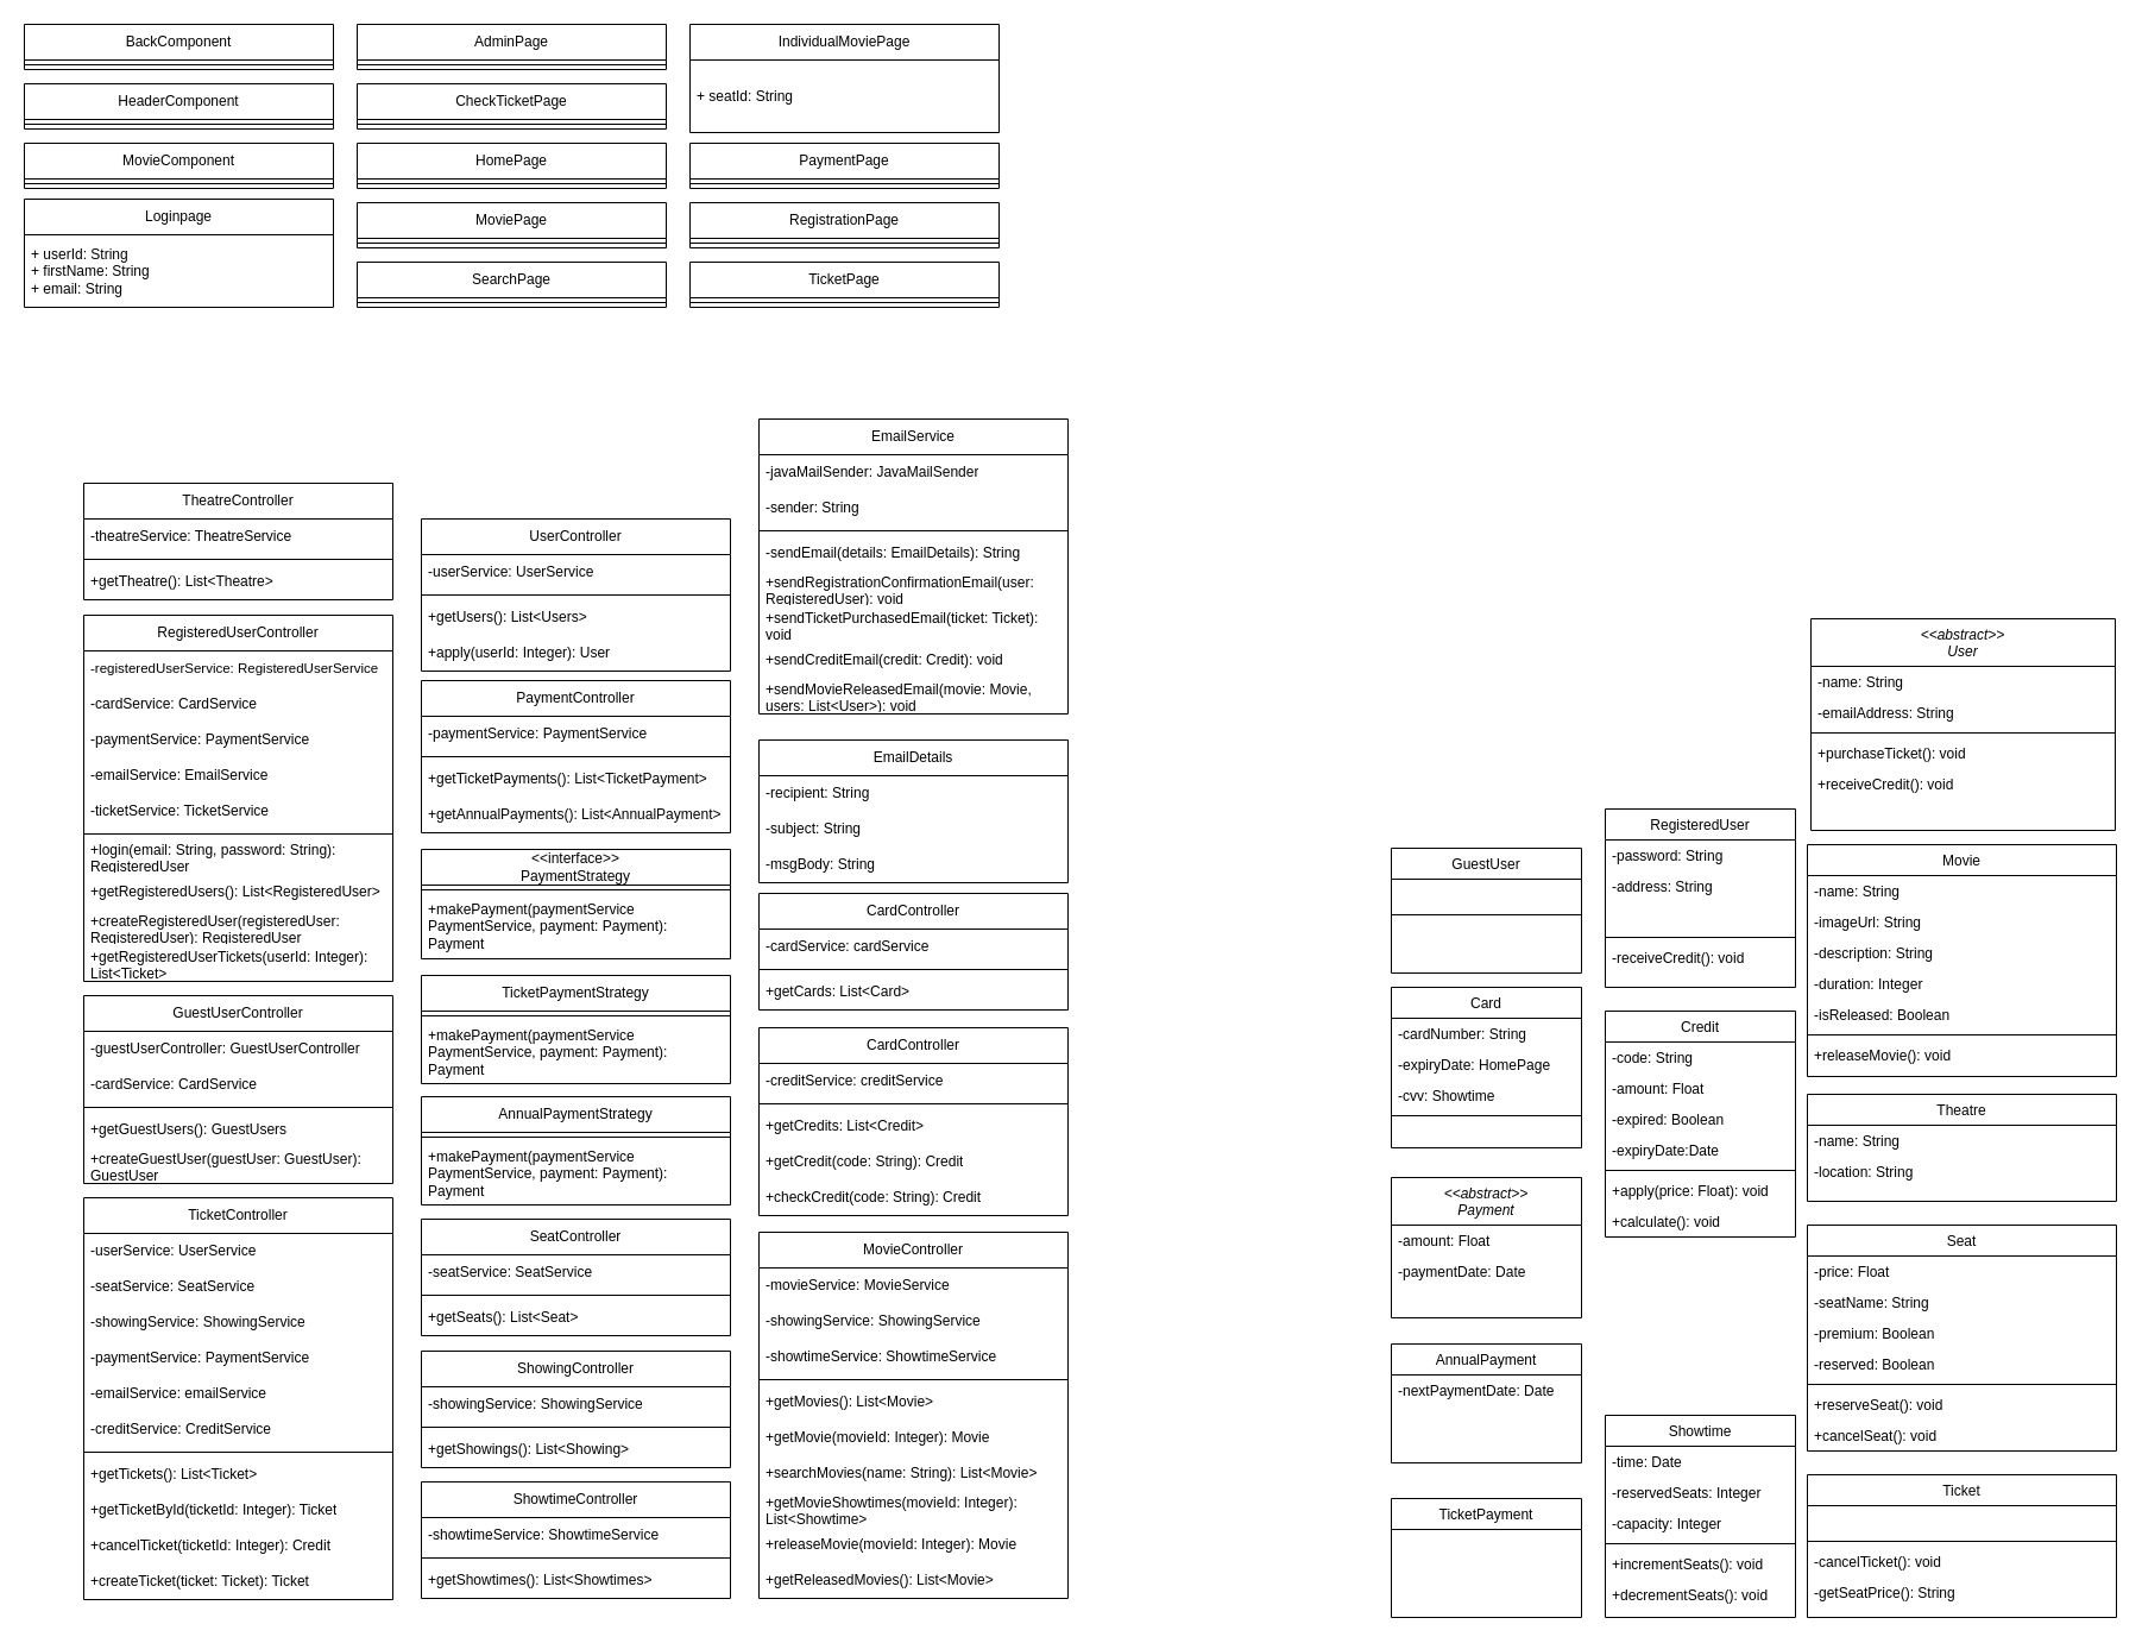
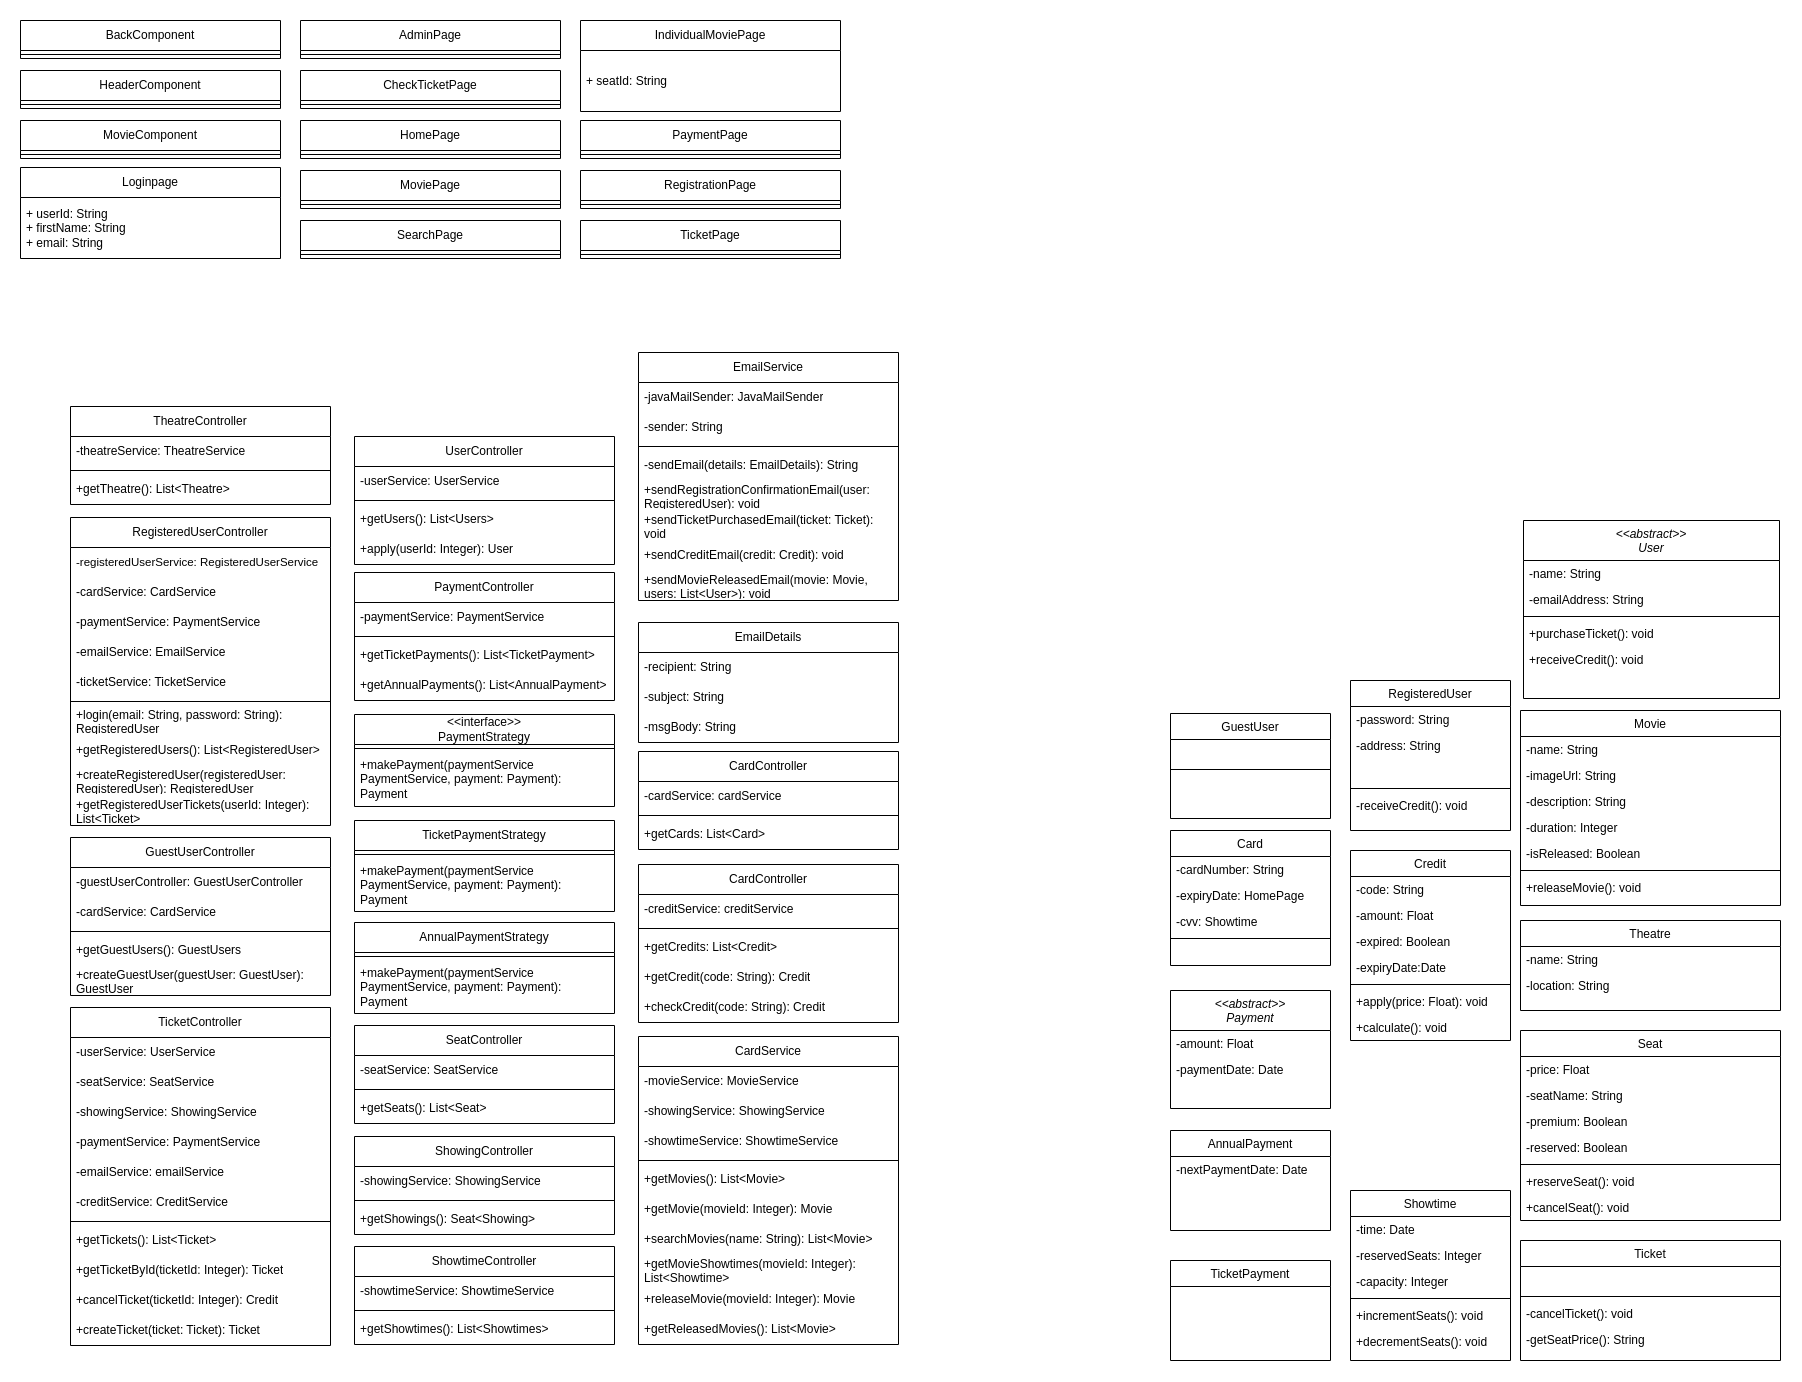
- <mxCell id="92" value="MovieController" style="swimlane;fontStyle=0;childLayout=stackLayout;horizontal=1;startSize=30;horizontalStack=0;resizeParent=1;resizeParentMax=0;resizeLast=0;collapsible=1;marginBottom=0;whiteSpace=wrap;html=1;" parent="1" vertex="1"><mxGeometry x="638" y="1036" width="260" height="308" as="geometry" /></mxCell>
+ <mxCell id="92" value="CardService" style="swimlane;fontStyle=0;childLayout=stackLayout;horizontal=1;startSize=30;horizontalStack=0;resizeParent=1;resizeParentMax=0;resizeLast=0;collapsible=1;marginBottom=0;whiteSpace=wrap;html=1;" parent="1" vertex="1"><mxGeometry x="638" y="1036" width="260" height="308" as="geometry" /></mxCell>
- <mxCell id="124" value="+getShowings(): List&amp;lt;Showing&amp;gt;" style="text;strokeColor=none;fillColor=none;align=left;verticalAlign=middle;spacingLeft=4;spacingRight=4;overflow=hidden;points=[[0,0.5],[1,0.5]];portConstraint=eastwest;rotatable=0;whiteSpace=wrap;html=1;" parent="121" vertex="1"><mxGeometry y="68" width="260" height="30" as="geometry" /></mxCell>
+ <mxCell id="124" value="+getShowings(): Seat&amp;lt;Showing&amp;gt;" style="text;strokeColor=none;fillColor=none;align=left;verticalAlign=middle;spacingLeft=4;spacingRight=4;overflow=hidden;points=[[0,0.5],[1,0.5]];portConstraint=eastwest;rotatable=0;whiteSpace=wrap;html=1;" parent="121" vertex="1"><mxGeometry y="68" width="260" height="30" as="geometry" /></mxCell>
